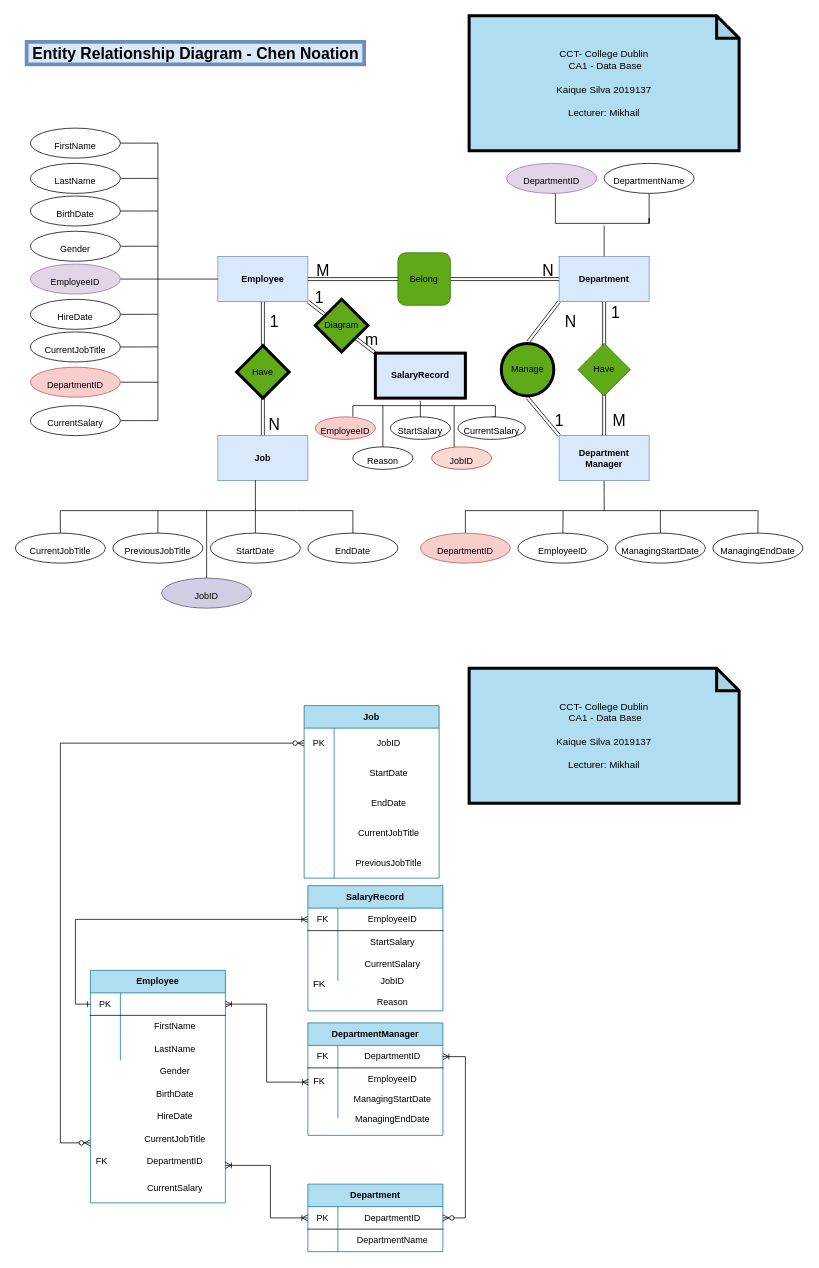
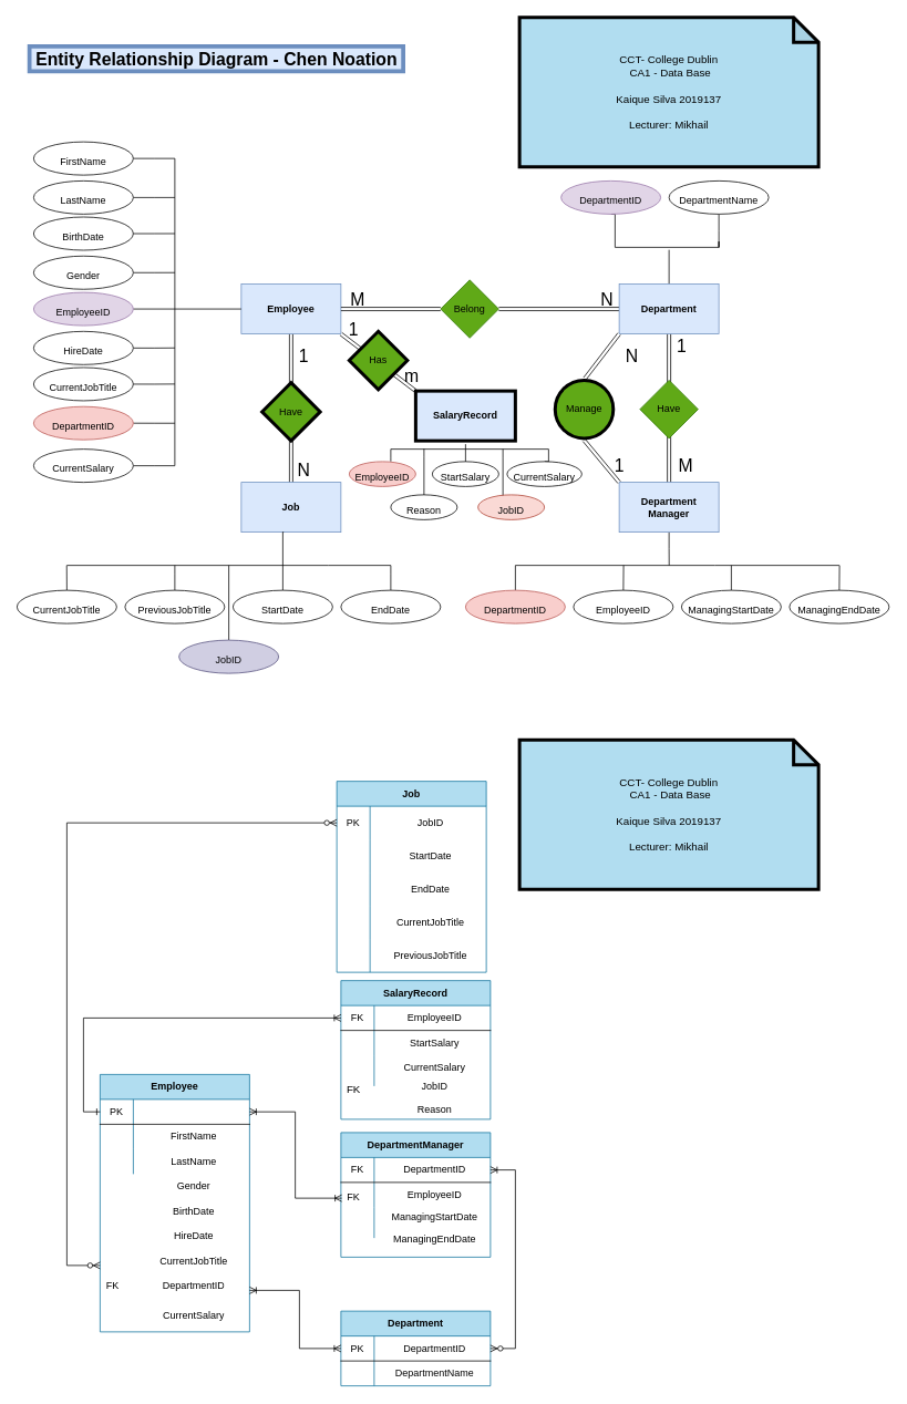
- <mxCell id="123" value="&lt;span&gt;Belong&lt;/span&gt;" style="whiteSpace=wrap;html=1;fillColor=#60a917;strokeColor=#2D7600;align=center;verticalAlign=middle;rounded=1;" vertex="1" parent="1"><mxGeometry x="530" y="336.25" width="70" height="70" as="geometry" /></mxCell>
+ <mxCell id="123" value="&lt;span&gt;Belong&lt;/span&gt;" style="rhombus;whiteSpace=wrap;html=1;fillColor=#60a917;strokeColor=#2D7600;align=center;verticalAlign=middle;" vertex="1" parent="1"><mxGeometry x="530" y="336.25" width="70" height="70" as="geometry" /></mxCell>
- <mxCell id="139" value="&lt;span&gt;Diagram&lt;/span&gt;" style="rhombus;whiteSpace=wrap;html=1;fillColor=#60a917;strokeWidth=4;perimeterSpacing=7;align=center;verticalAlign=middle;" vertex="1" parent="1"><mxGeometry x="420" y="398.25" width="70" height="70" as="geometry" /></mxCell>
+ <mxCell id="139" value="&lt;span&gt;Has&lt;/span&gt;" style="rhombus;whiteSpace=wrap;html=1;fillColor=#60a917;strokeWidth=4;perimeterSpacing=7;align=center;verticalAlign=middle;" vertex="1" parent="1"><mxGeometry x="420" y="398.25" width="70" height="70" as="geometry" /></mxCell>
